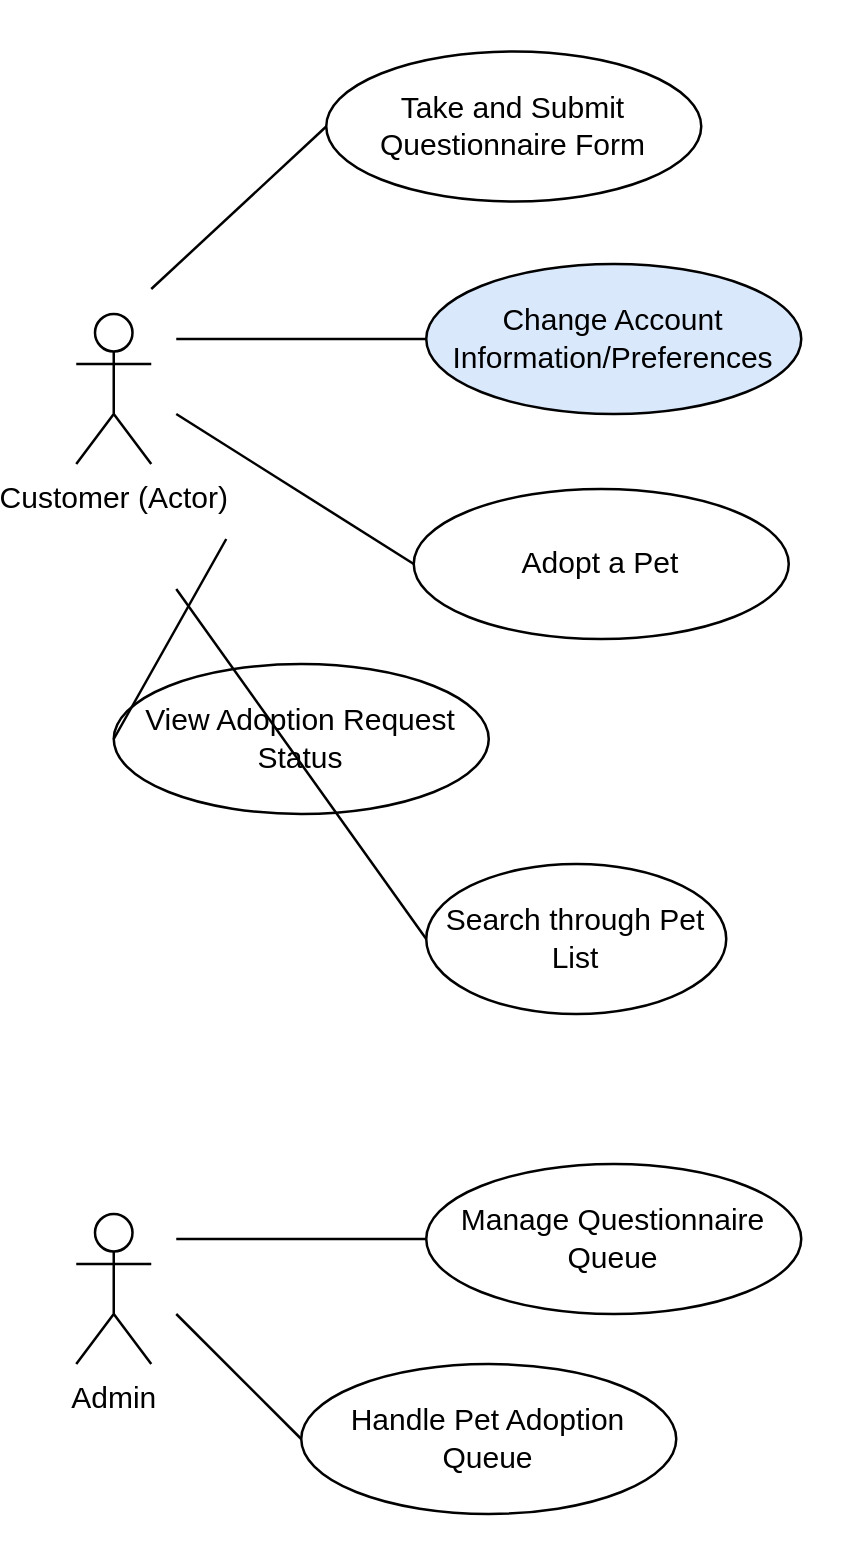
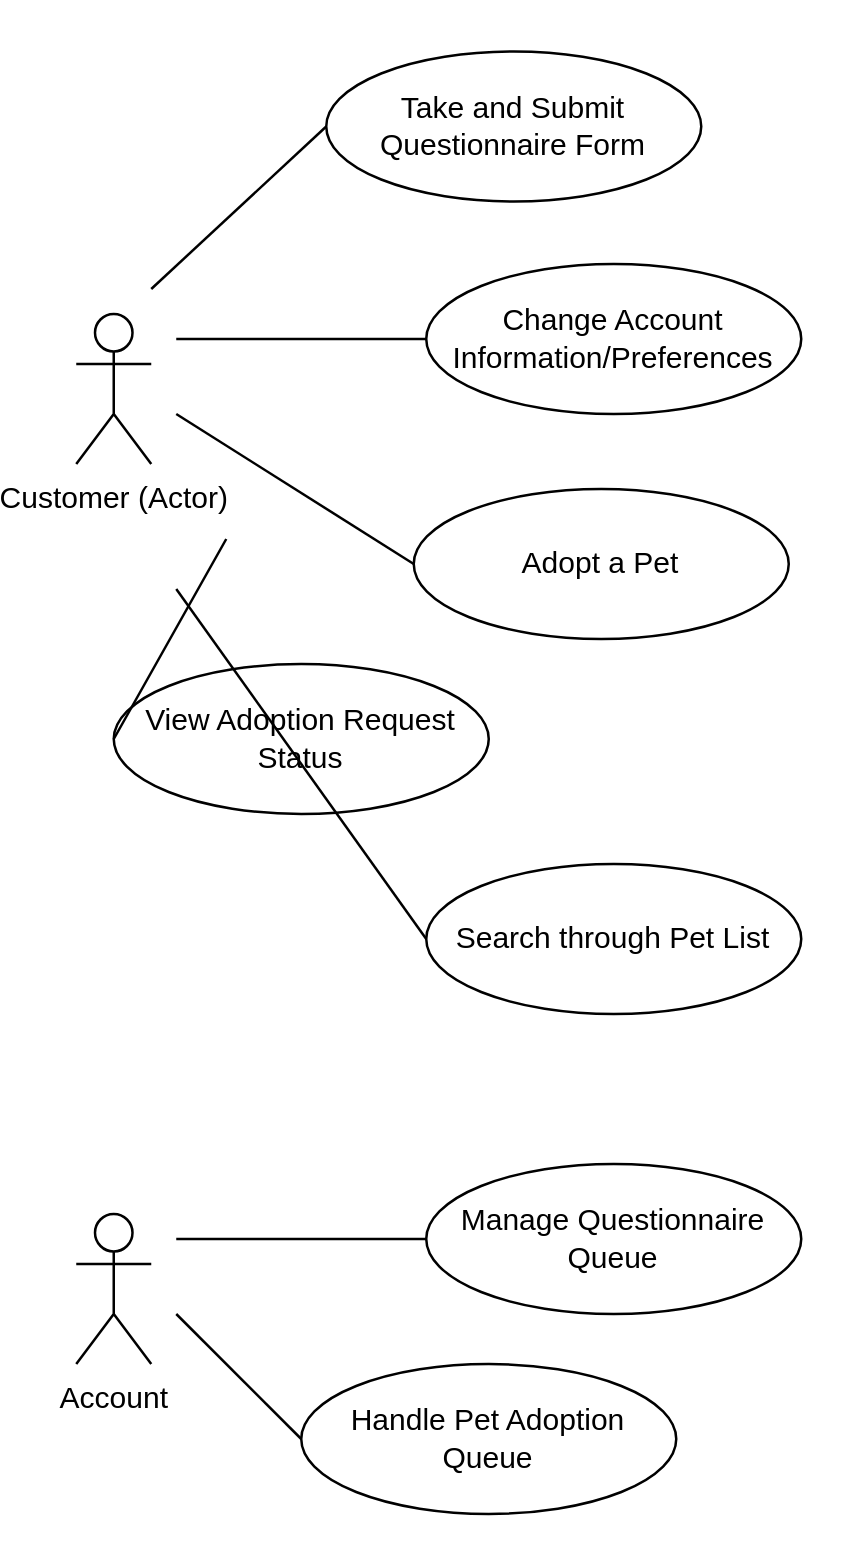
- <mxCell id="4" value="Change Account Information/Preferences" style="ellipse;whiteSpace=wrap;html=1;fillColor=#dae8fc;" vertex="1" parent="1"><mxGeometry x="160" y="105" width="150" height="60" as="geometry" /></mxCell>
+ <mxCell id="4" value="Change Account Information/Preferences" style="ellipse;whiteSpace=wrap;html=1;" vertex="1" parent="1"><mxGeometry x="160" y="105" width="150" height="60" as="geometry" /></mxCell>
- <mxCell id="8" value="Search through Pet List" style="ellipse;whiteSpace=wrap;html=1;" vertex="1" parent="1"><mxGeometry x="160" y="345" width="120" height="60" as="geometry" /></mxCell>
+ <mxCell id="8" value="Search through Pet List" style="ellipse;whiteSpace=wrap;html=1;" vertex="1" parent="1"><mxGeometry x="160" y="345" width="150" height="60" as="geometry" /></mxCell>
- <mxCell id="2" value="Admin" style="shape=umlActor;verticalLabelPosition=bottom;verticalAlign=top;html=1;" vertex="1" parent="1"><mxGeometry x="20" y="485" width="30" height="60" as="geometry" /></mxCell>
+ <mxCell id="2" value="Account" style="shape=umlActor;verticalLabelPosition=bottom;verticalAlign=top;html=1;" vertex="1" parent="1"><mxGeometry x="20" y="485" width="30" height="60" as="geometry" /></mxCell>
